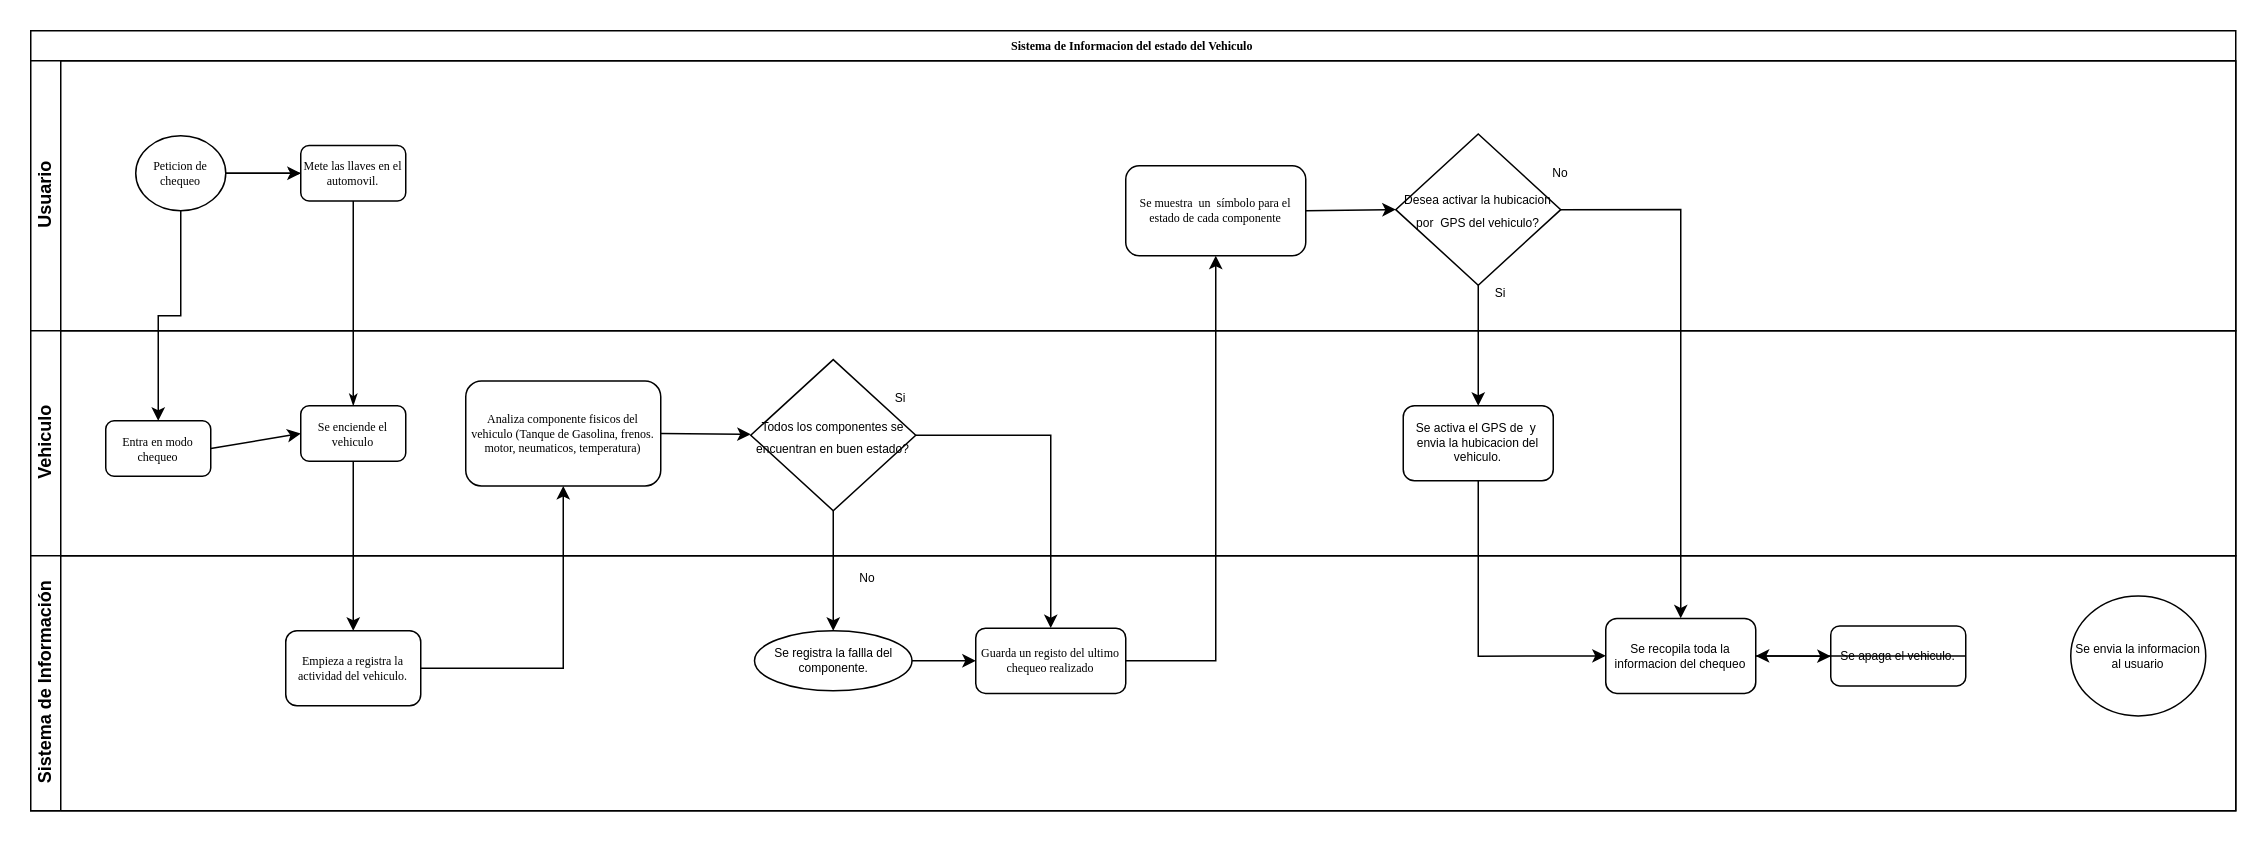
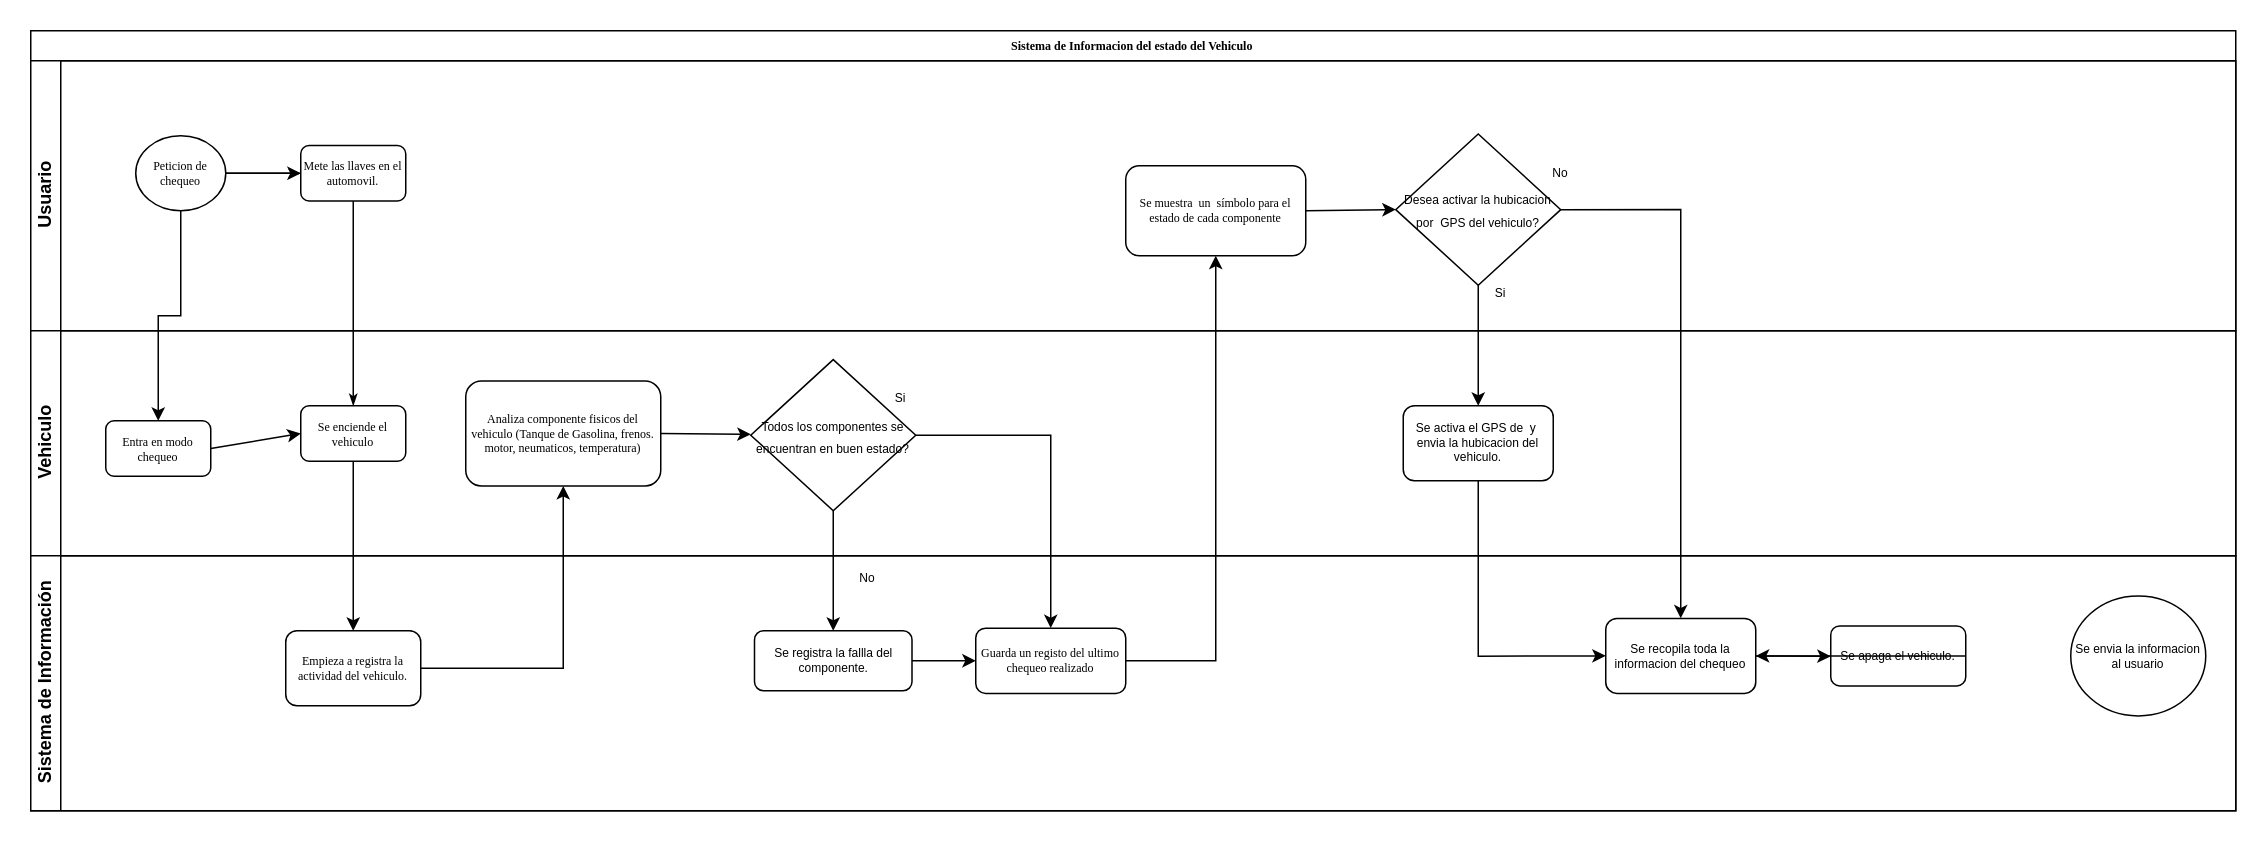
- <mxCell id="30" value="Se registra la fallla del componente." style="ellipse;whiteSpace=wrap;html=1;fontSize=8;" vertex="1" parent="27"><mxGeometry x="482.5" y="50" width="105" height="40" as="geometry" /></mxCell>
+ <mxCell id="30" value="Se registra la fallla del componente." style="rounded=1;whiteSpace=wrap;html=1;fontSize=8;" vertex="1" parent="27"><mxGeometry x="482.5" y="50" width="105" height="40" as="geometry" /></mxCell>
